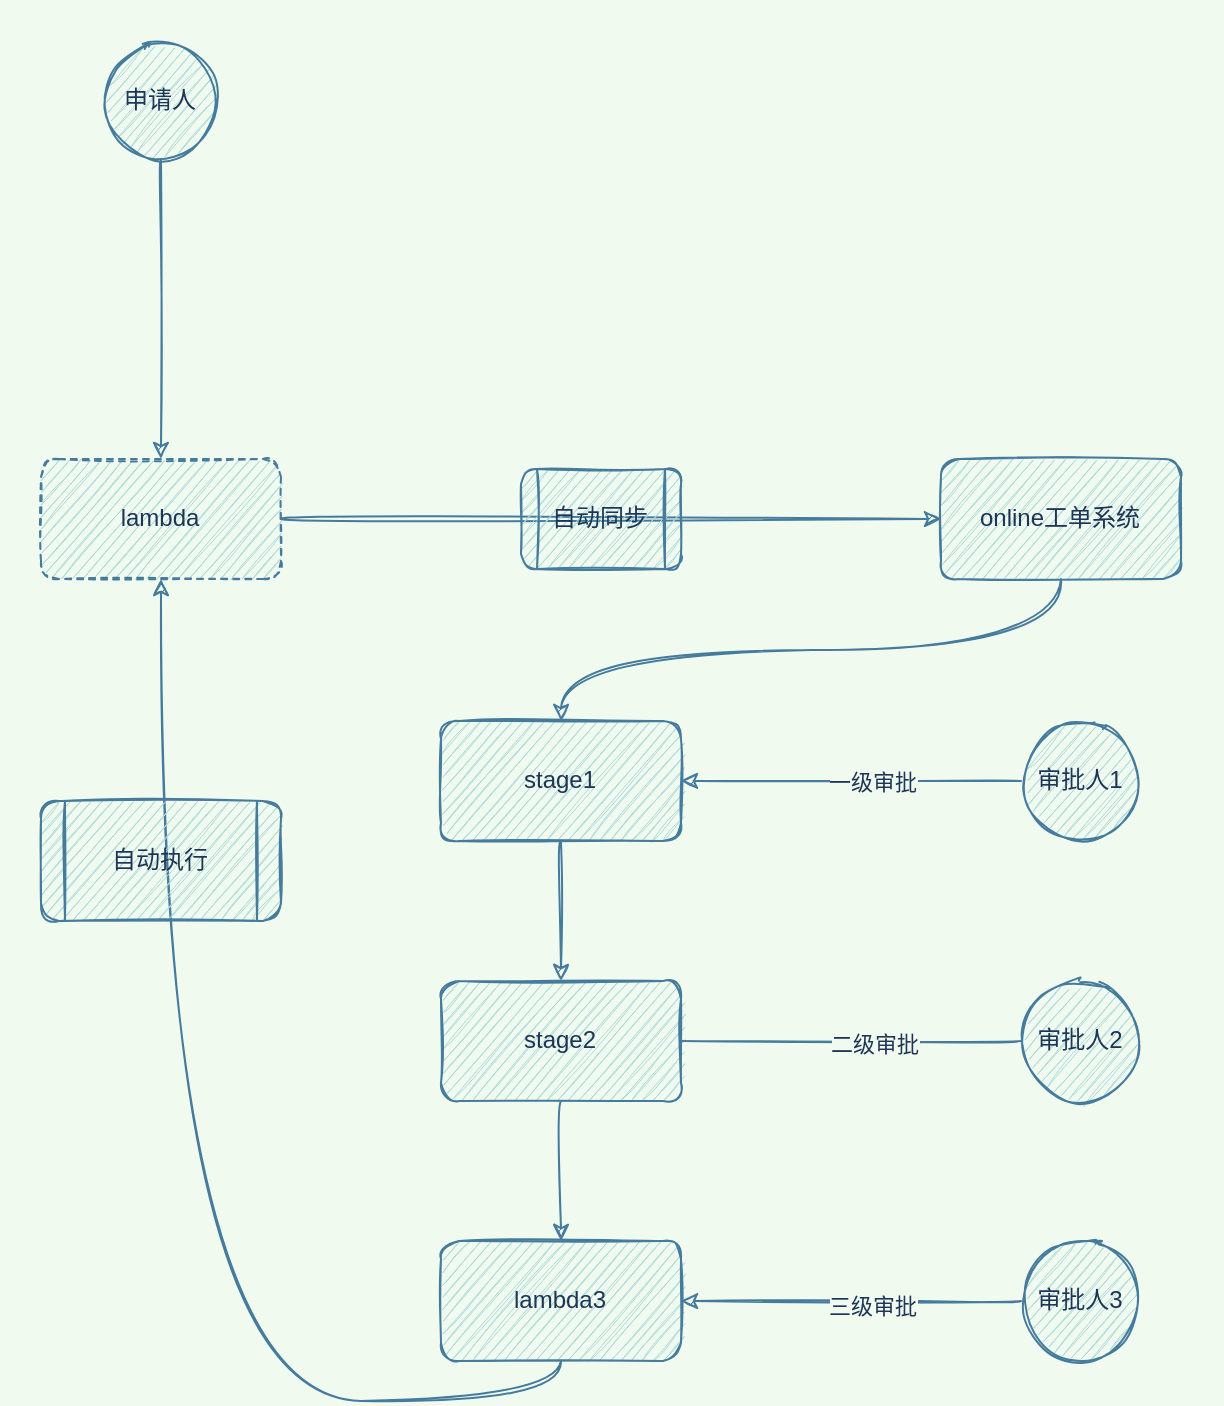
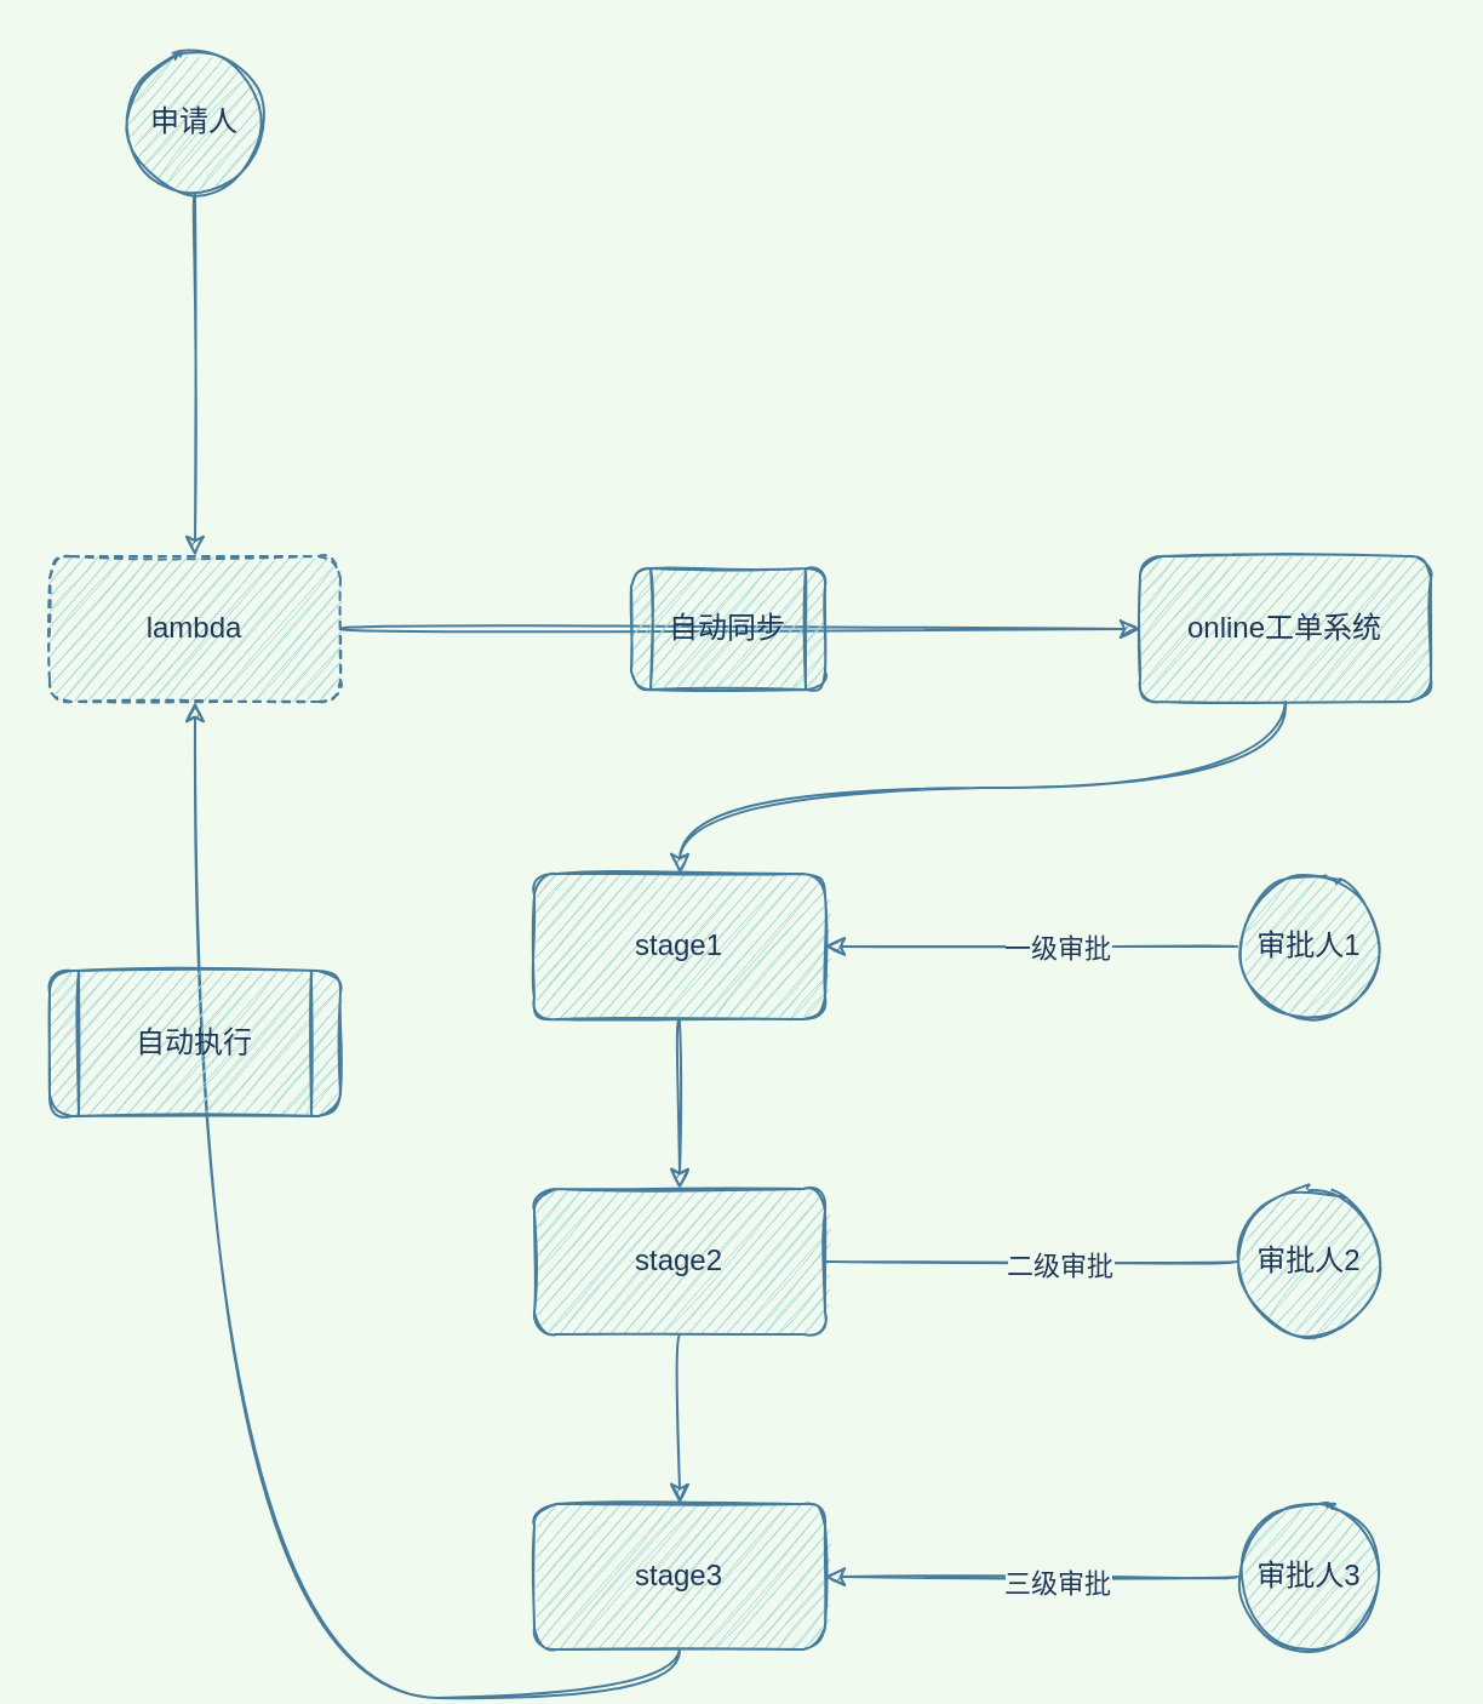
- <mxCell id="13" value="lambda3" style="whiteSpace=wrap;html=1;rounded=1;sketch=1;fillColor=#A8DADC;strokeColor=#457B9D;fontColor=#1D3557;" vertex="1" parent="1"><mxGeometry x="220" y="620" width="120" height="60" as="geometry" /></mxCell>
+ <mxCell id="13" value="stage3" style="whiteSpace=wrap;html=1;rounded=1;sketch=1;fillColor=#A8DADC;strokeColor=#457B9D;fontColor=#1D3557;" vertex="1" parent="1"><mxGeometry x="220" y="620" width="120" height="60" as="geometry" /></mxCell>
